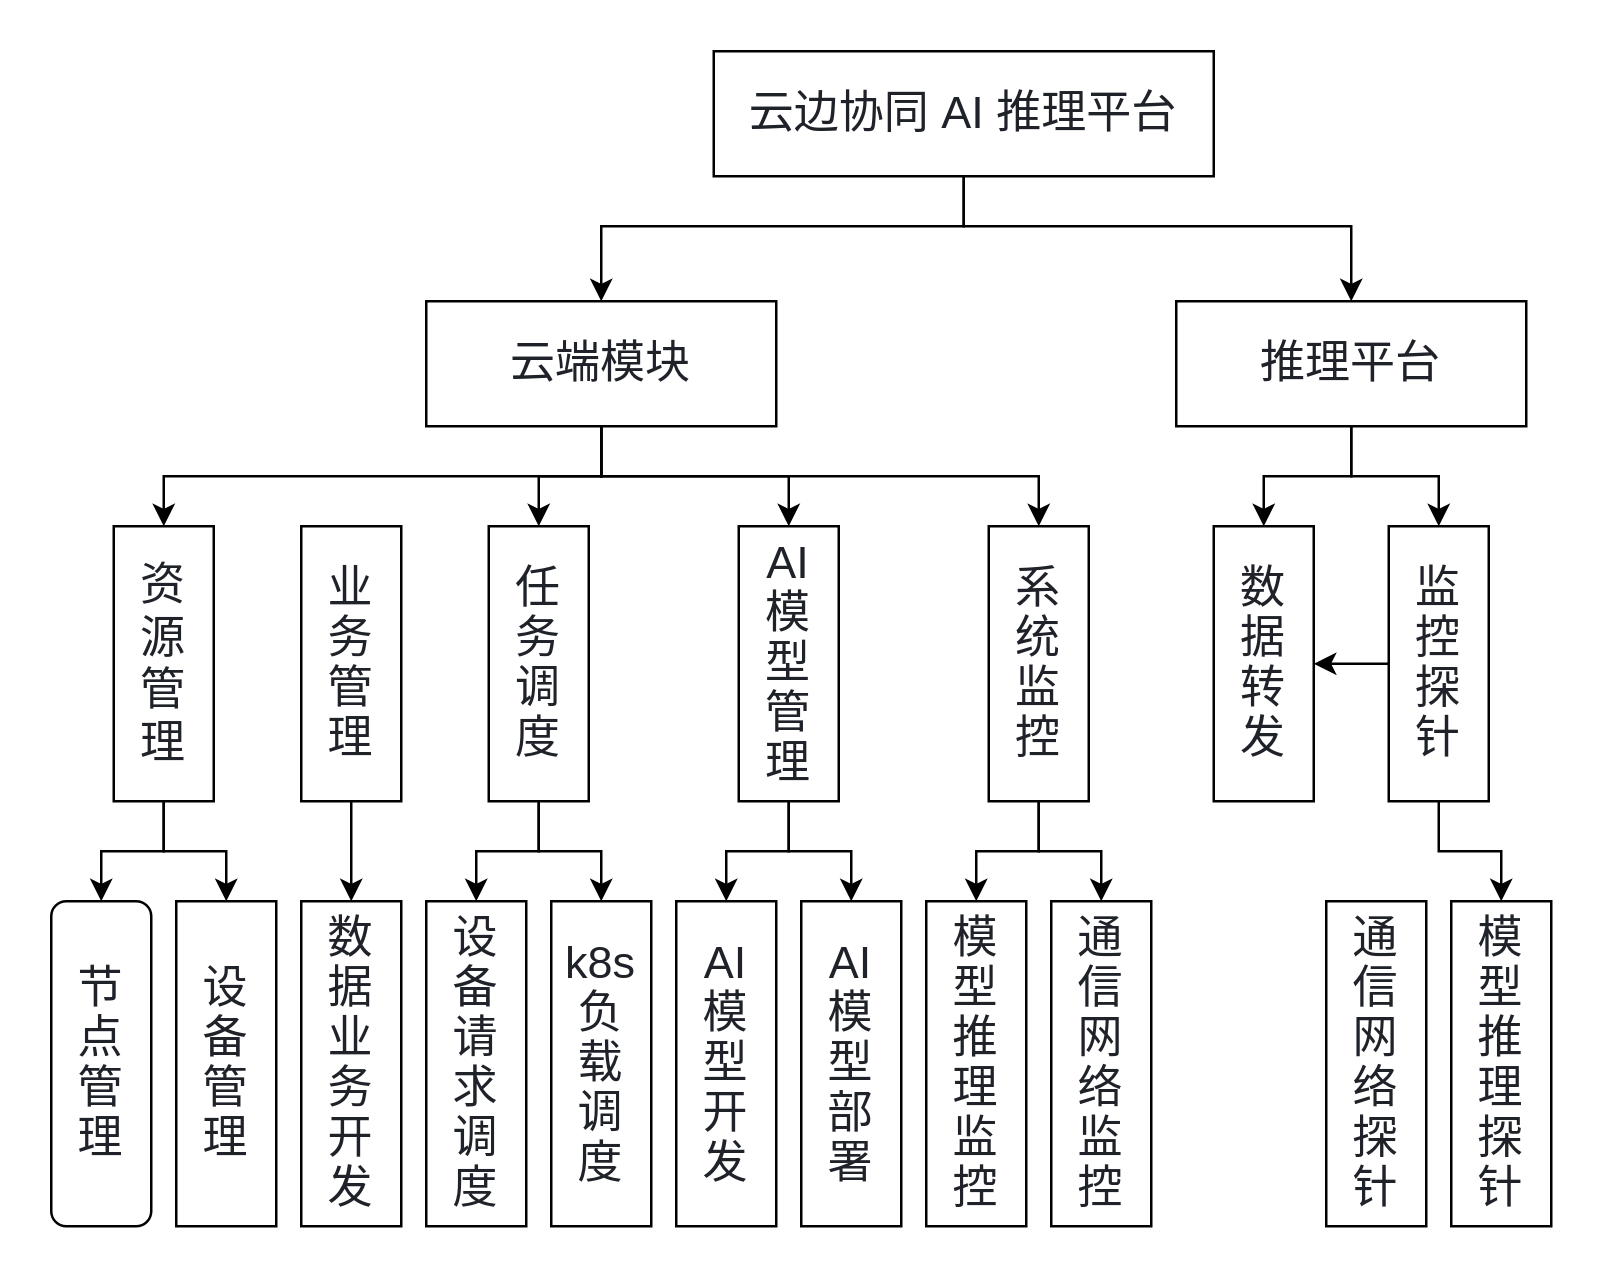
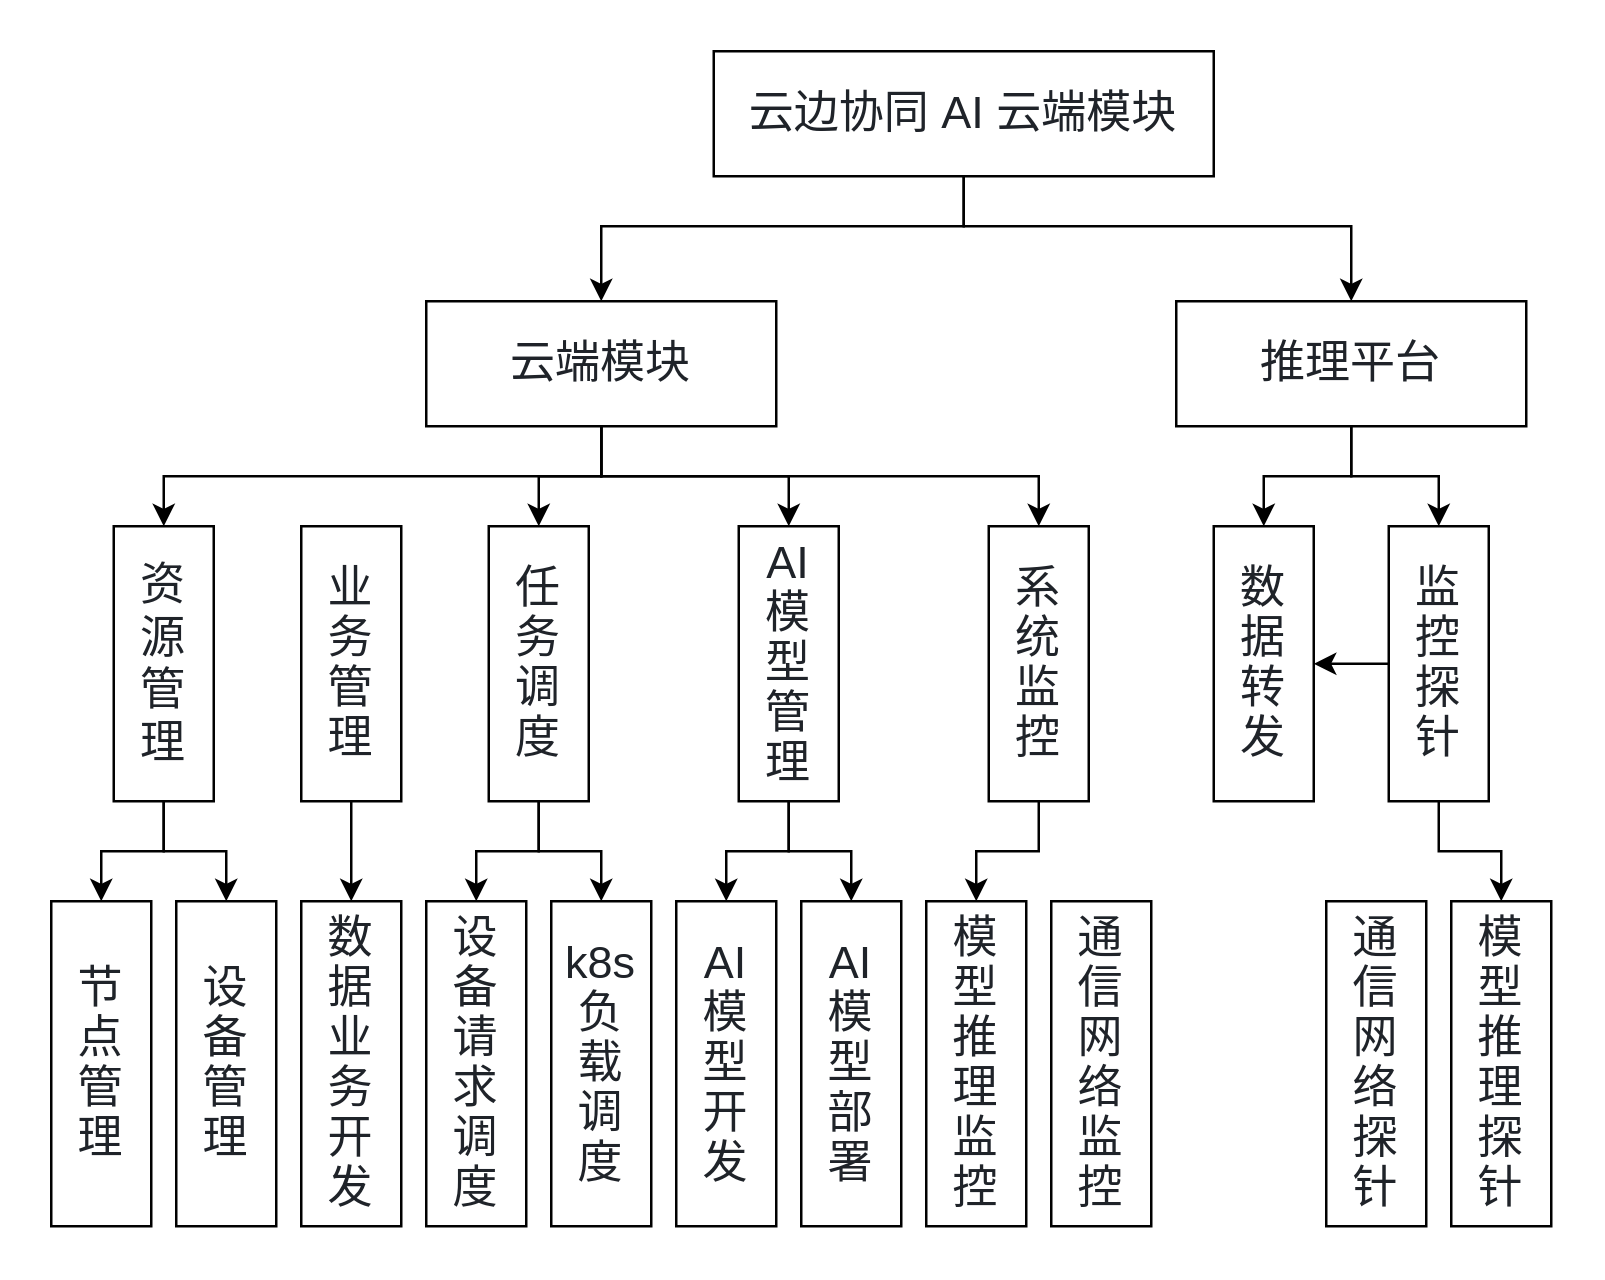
- <mxCell id="4" value="&lt;div style=&quot;color: rgb(31, 35, 41);&quot;&gt;&lt;p style=&quot;&quot;&gt;&lt;font style=&quot;font-size: 18px;&quot;&gt;云边协同 AI 推理平台&lt;/font&gt;&lt;/p&gt;&lt;/div&gt;&lt;span style=&quot;white-space-collapse: preserve;&quot;&gt;&lt;/span&gt;" style="rounded=0;whiteSpace=wrap;html=1;strokeWidth=1;fontStyle=0" parent="1" vertex="1"><mxGeometry x="285" y="20" width="200" height="50" as="geometry" /></mxCell>
+ <mxCell id="4" value="&lt;div style=&quot;color: rgb(31, 35, 41);&quot;&gt;&lt;p style=&quot;&quot;&gt;&lt;font style=&quot;font-size: 18px;&quot;&gt;云边协同 AI 云端模块&lt;/font&gt;&lt;/p&gt;&lt;/div&gt;&lt;span style=&quot;white-space-collapse: preserve;&quot;&gt;&lt;/span&gt;" style="rounded=0;whiteSpace=wrap;html=1;strokeWidth=1;fontStyle=0" parent="1" vertex="1"><mxGeometry x="285" y="20" width="200" height="50" as="geometry" /></mxCell>
- <mxCell id="20" style="edgeStyle=orthogonalEdgeStyle;rounded=0;orthogonalLoop=1;jettySize=auto;html=1;entryX=0.5;entryY=0;entryDx=0;entryDy=0;strokeWidth=1;fontStyle=0" parent="1" source="21" target="31" edge="1"><mxGeometry relative="1" as="geometry" /></mxCell>
- <mxCell id="24" value="&lt;div style=&quot;color: rgb(31, 35, 41); line-height: 50%;&quot;&gt;&lt;p&gt;&lt;span style=&quot;font-size: 18px;&quot;&gt;节&lt;/span&gt;&lt;/p&gt;&lt;p&gt;&lt;span style=&quot;font-size: 18px;&quot;&gt;点&lt;/span&gt;&lt;/p&gt;&lt;p&gt;&lt;span style=&quot;font-size: 18px;&quot;&gt;管&lt;/span&gt;&lt;/p&gt;&lt;p&gt;&lt;span style=&quot;font-size: 18px;&quot;&gt;理&lt;/span&gt;&lt;/p&gt;&lt;/div&gt;&lt;span style=&quot;white-space-collapse: preserve;&quot;&gt;&lt;/span&gt;" style="whiteSpace=wrap;html=1;strokeWidth=1;fontStyle=0;rounded=1;" parent="1" vertex="1"><mxGeometry x="20" y="360" width="40" height="130" as="geometry" /></mxCell>
+ <mxCell id="24" value="&lt;div style=&quot;color: rgb(31, 35, 41); line-height: 50%;&quot;&gt;&lt;p&gt;&lt;span style=&quot;font-size: 18px;&quot;&gt;节&lt;/span&gt;&lt;/p&gt;&lt;p&gt;&lt;span style=&quot;font-size: 18px;&quot;&gt;点&lt;/span&gt;&lt;/p&gt;&lt;p&gt;&lt;span style=&quot;font-size: 18px;&quot;&gt;管&lt;/span&gt;&lt;/p&gt;&lt;p&gt;&lt;span style=&quot;font-size: 18px;&quot;&gt;理&lt;/span&gt;&lt;/p&gt;&lt;/div&gt;&lt;span style=&quot;white-space-collapse: preserve;&quot;&gt;&lt;/span&gt;" style="rounded=0;whiteSpace=wrap;html=1;strokeWidth=1;fontStyle=0" parent="1" vertex="1"><mxGeometry x="20" y="360" width="40" height="130" as="geometry" /></mxCell>
